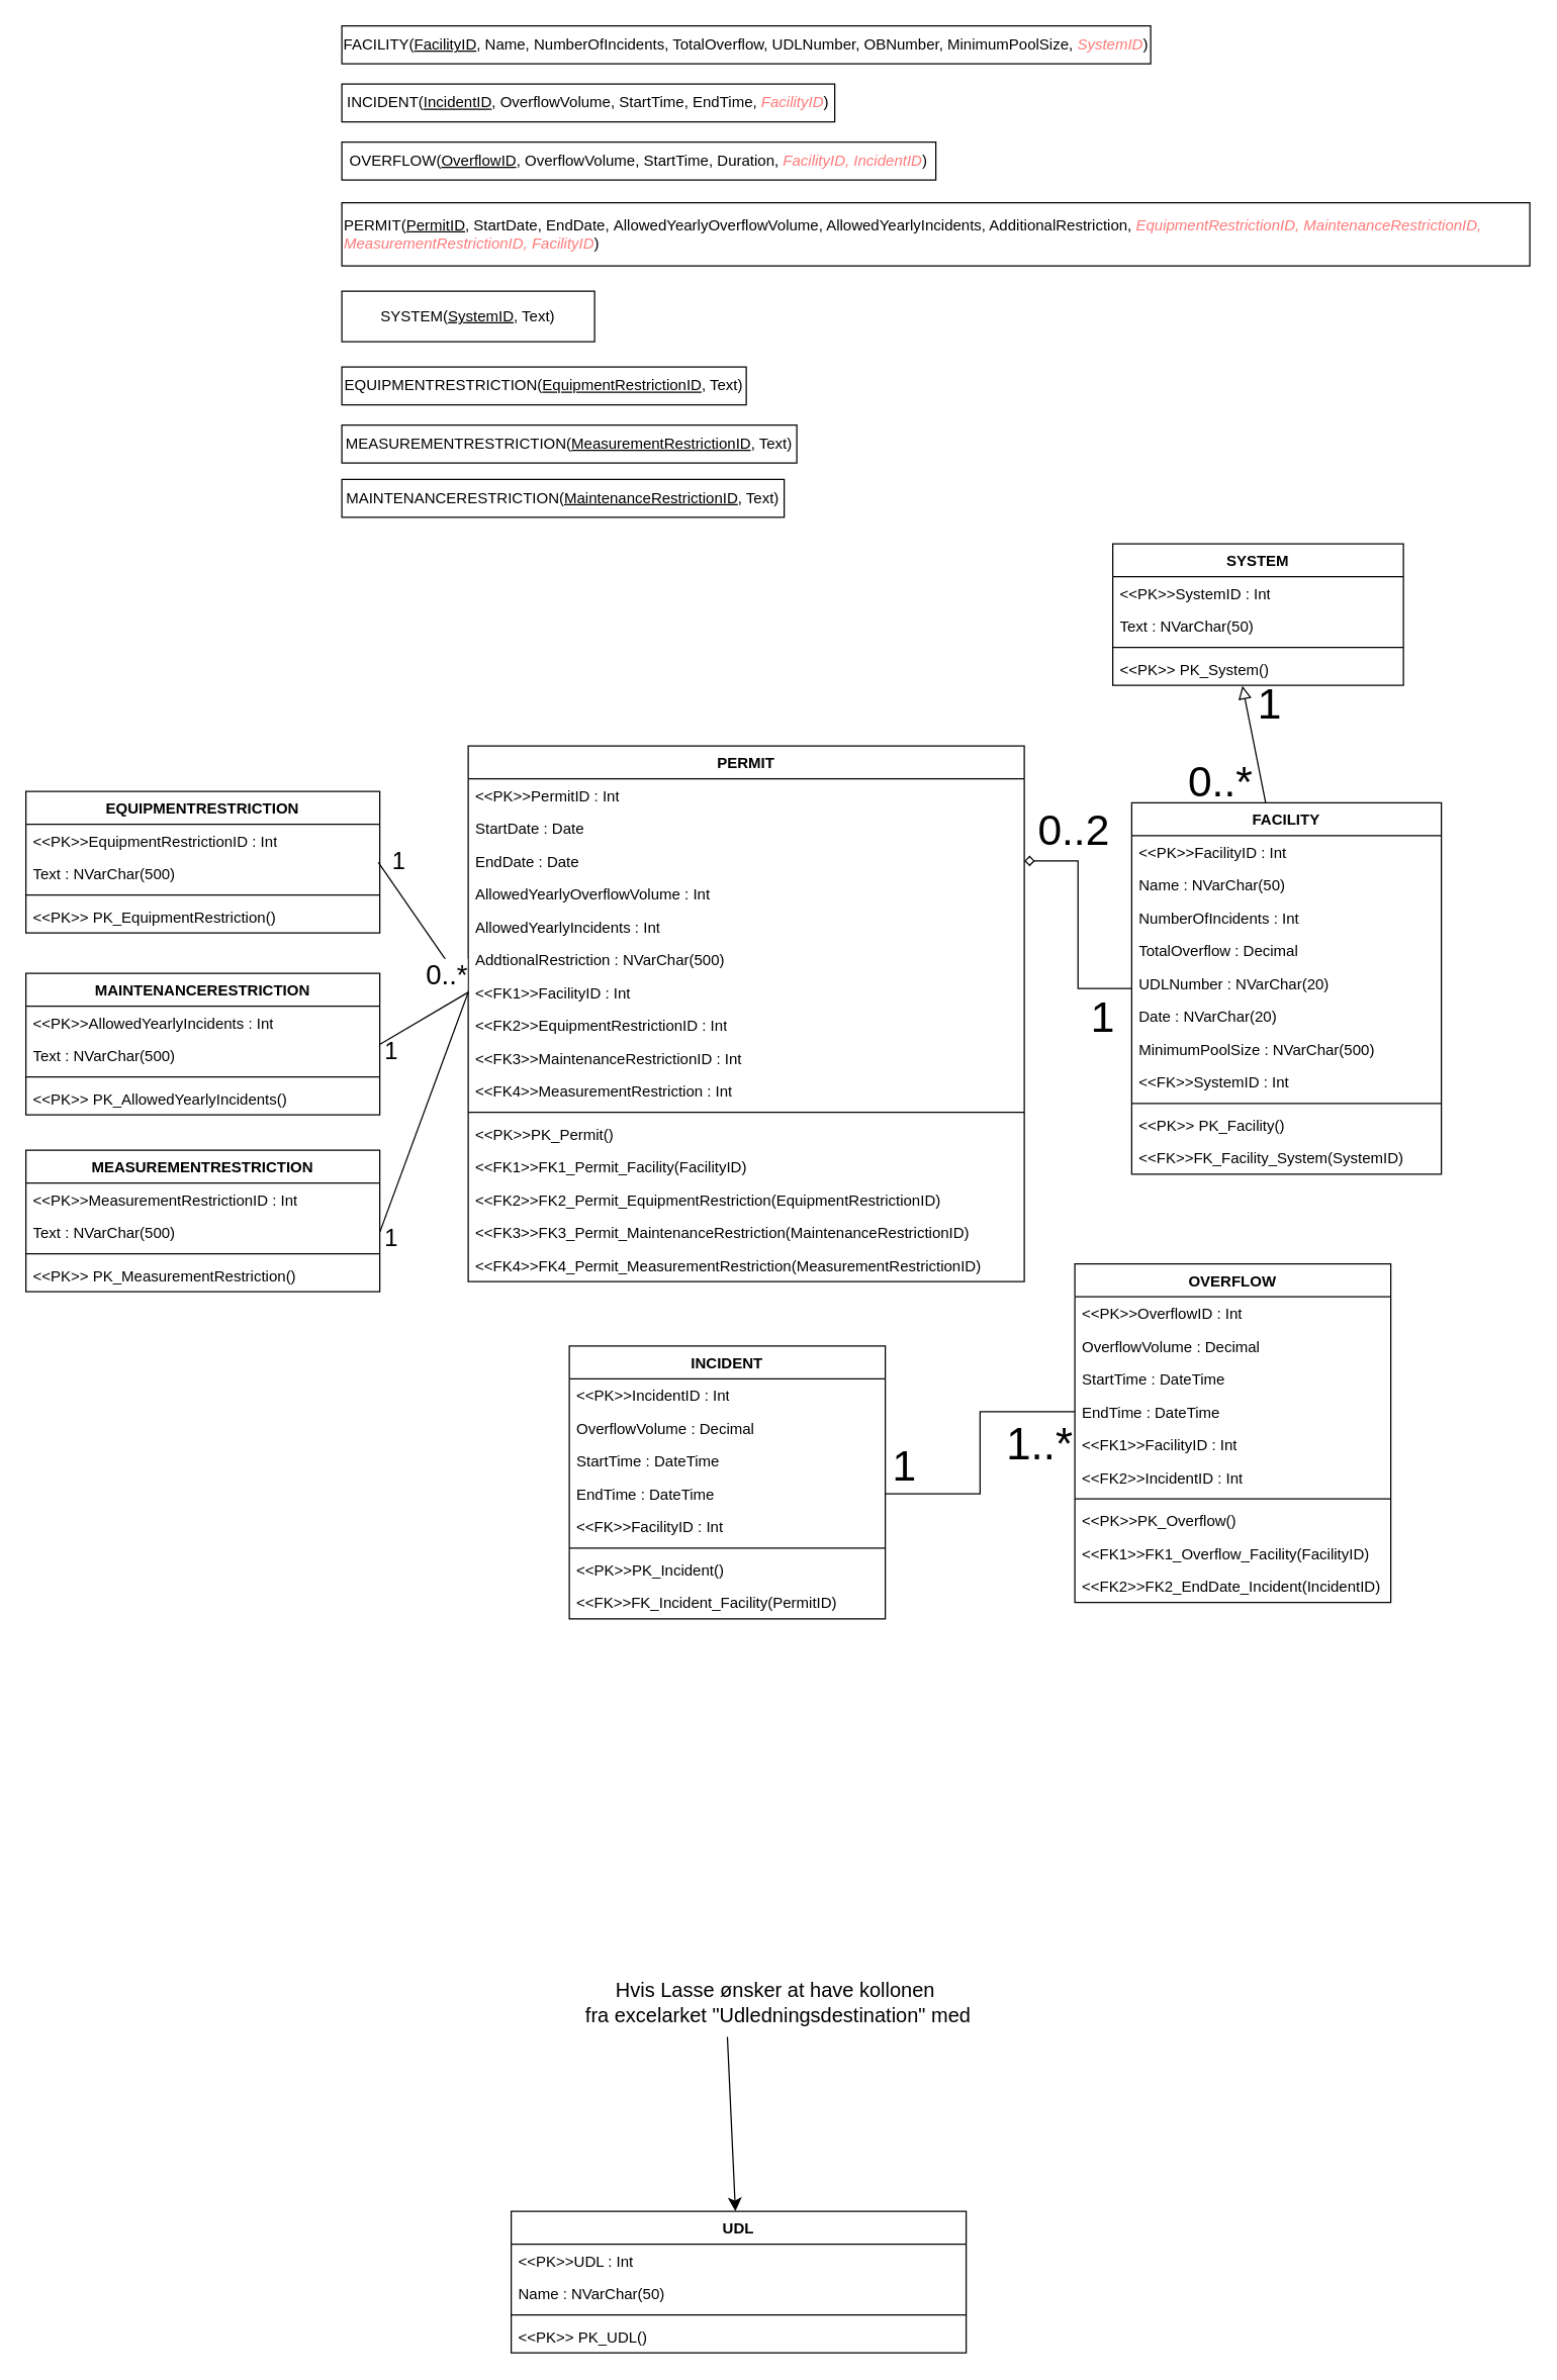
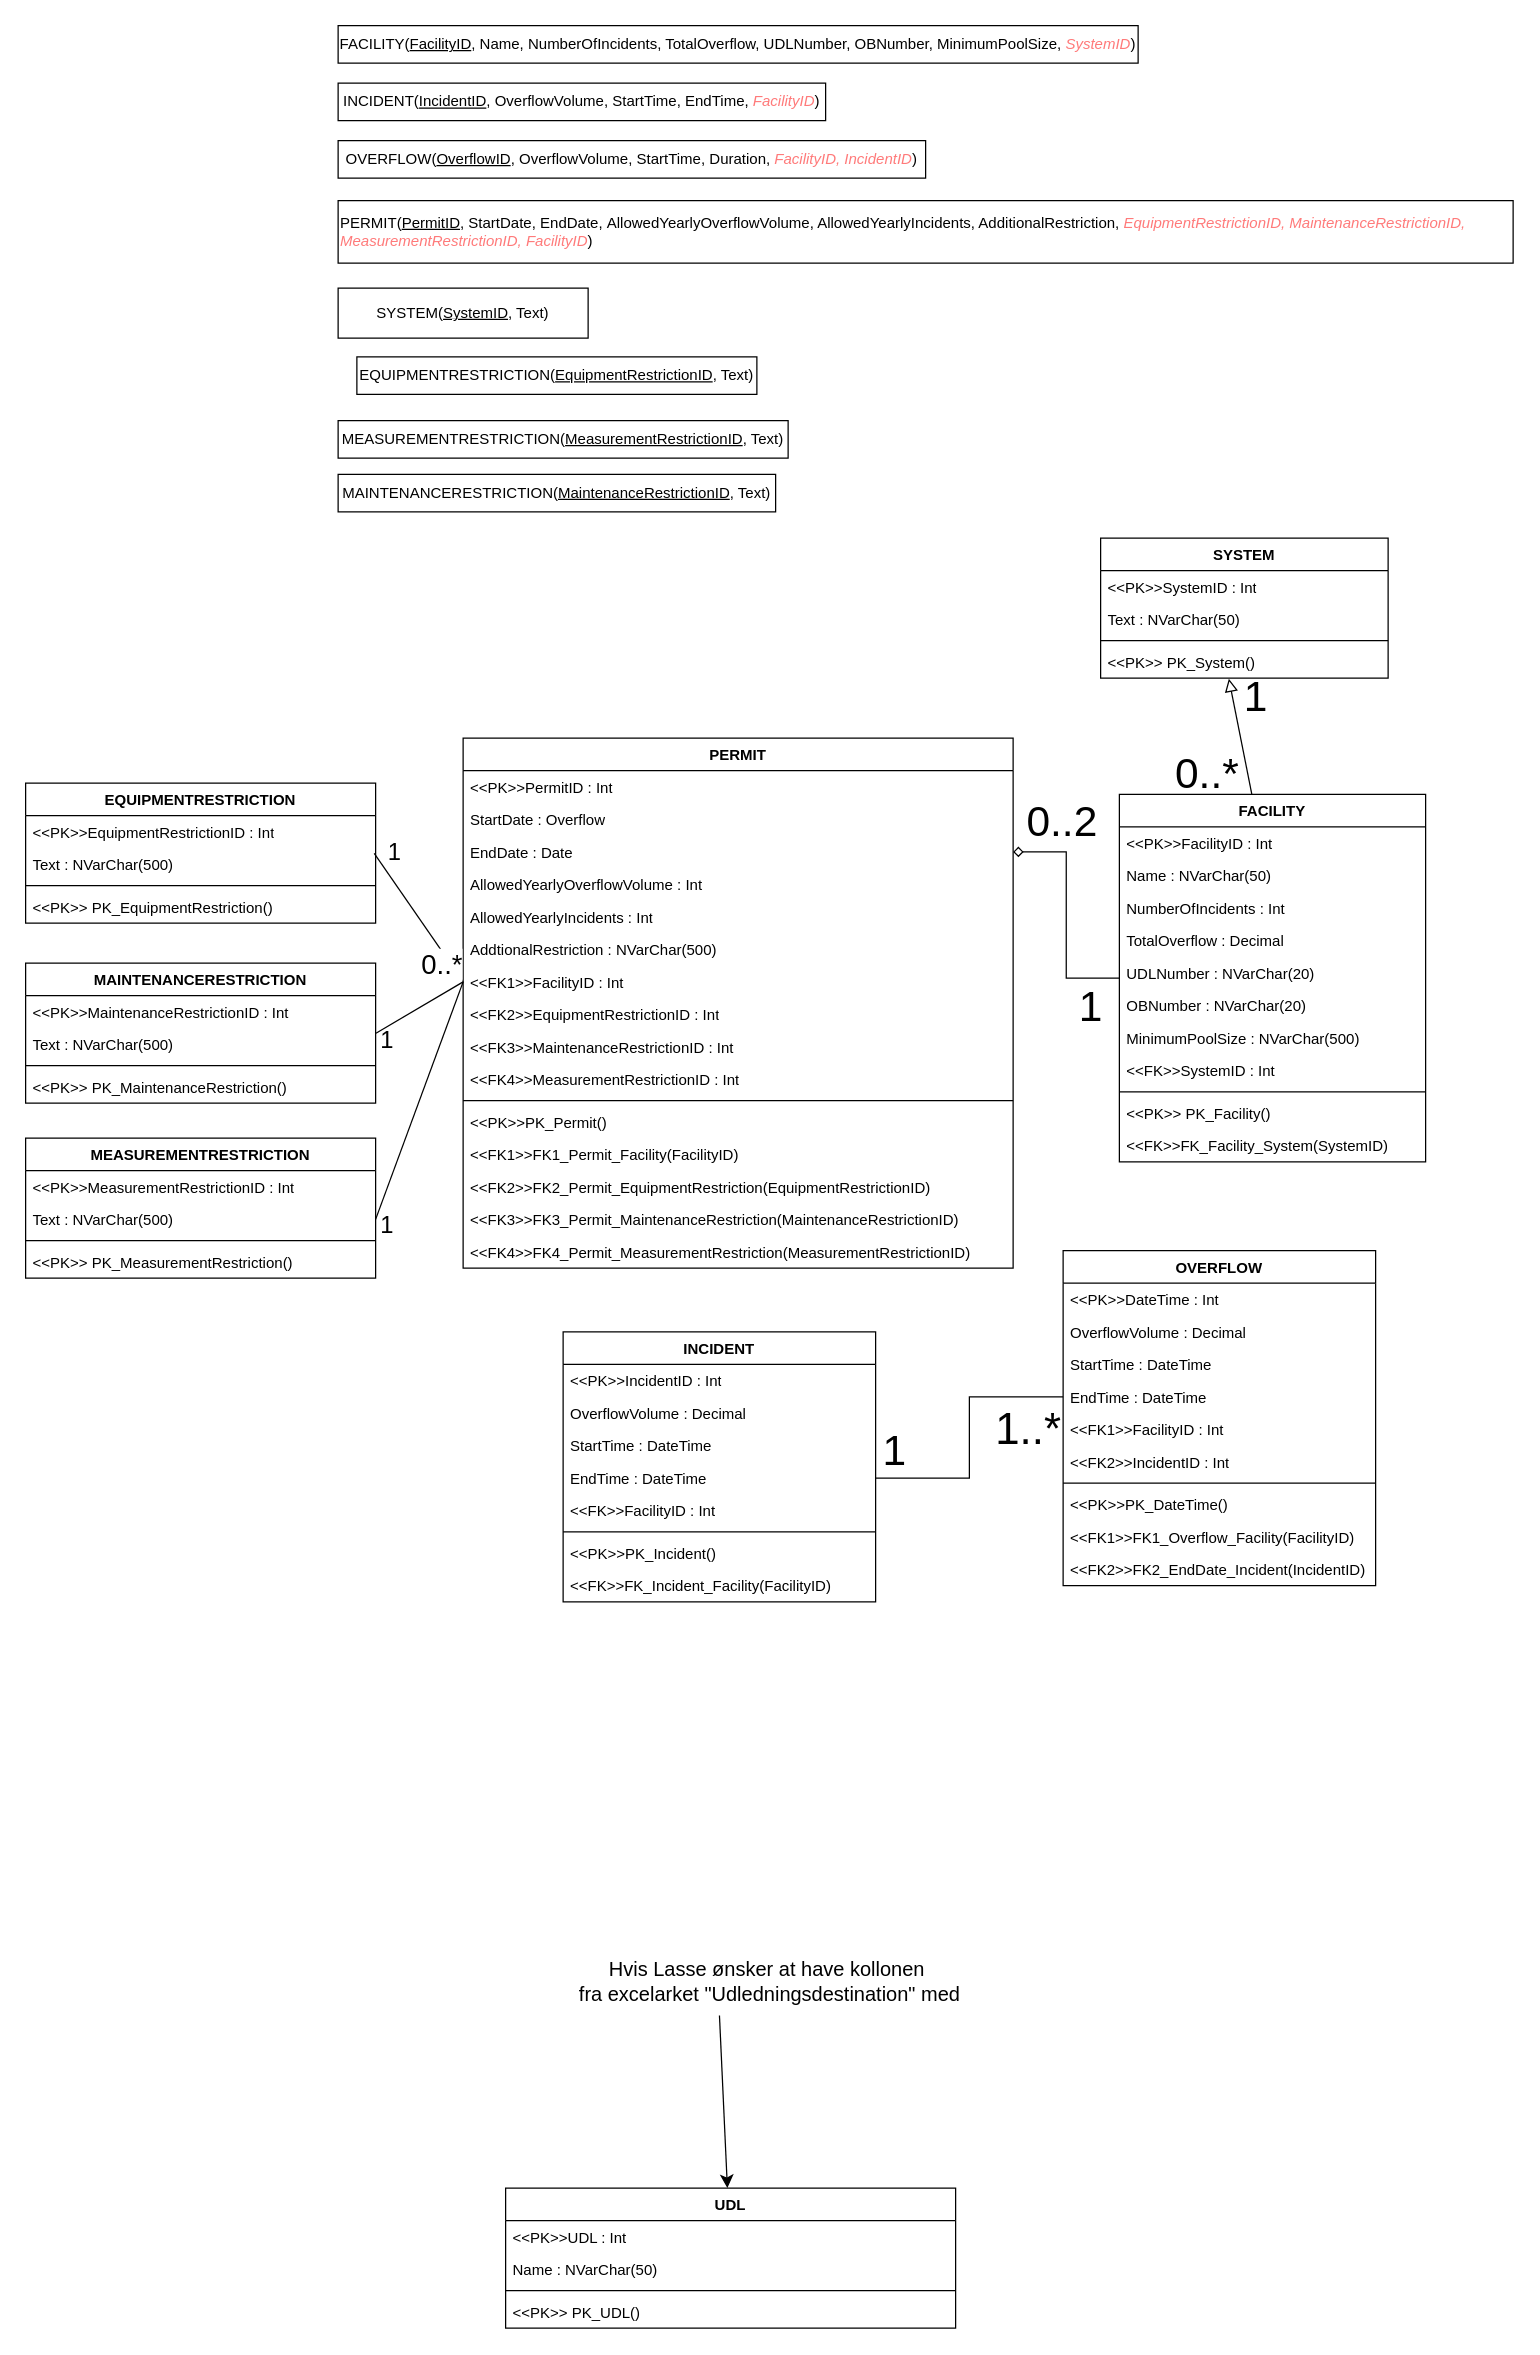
- <mxCell id="99" value="EQUIPMENTRESTRICTION(&lt;u&gt;EquipmentRestrictionID&lt;/u&gt;, Text)" style="rounded=0;whiteSpace=wrap;html=1;" parent="1" vertex="1"><mxGeometry x="270" y="290" width="320" height="30" as="geometry" /></mxCell>
+ <mxCell id="99" value="EQUIPMENTRESTRICTION(&lt;u&gt;EquipmentRestrictionID&lt;/u&gt;, Text)" style="rounded=0;whiteSpace=wrap;html=1;" parent="1" vertex="1"><mxGeometry x="285" y="285" width="320" height="30" as="geometry" /></mxCell>
- <mxCell id="35" value="StartDate : Date" style="text;strokeColor=none;fillColor=none;align=left;verticalAlign=top;spacingLeft=4;spacingRight=4;overflow=hidden;rotatable=0;points=[[0,0.5],[1,0.5]];portConstraint=eastwest;whiteSpace=wrap;html=1;" parent="33" vertex="1"><mxGeometry y="52" width="440" height="26" as="geometry" /></mxCell>
+ <mxCell id="35" value="StartDate : Overflow" style="text;strokeColor=none;fillColor=none;align=left;verticalAlign=top;spacingLeft=4;spacingRight=4;overflow=hidden;rotatable=0;points=[[0,0.5],[1,0.5]];portConstraint=eastwest;whiteSpace=wrap;html=1;" parent="33" vertex="1"><mxGeometry y="52" width="440" height="26" as="geometry" /></mxCell>
- <mxCell id="18" value="Date :&amp;nbsp;NVarChar(20)" style="text;strokeColor=none;fillColor=none;align=left;verticalAlign=top;spacingLeft=4;spacingRight=4;overflow=hidden;rotatable=0;points=[[0,0.5],[1,0.5]];portConstraint=eastwest;whiteSpace=wrap;html=1;" parent="12" vertex="1"><mxGeometry y="156" width="245" height="26" as="geometry" /></mxCell>
+ <mxCell id="18" value="OBNumber :&amp;nbsp;NVarChar(20)" style="text;strokeColor=none;fillColor=none;align=left;verticalAlign=top;spacingLeft=4;spacingRight=4;overflow=hidden;rotatable=0;points=[[0,0.5],[1,0.5]];portConstraint=eastwest;whiteSpace=wrap;html=1;" parent="12" vertex="1"><mxGeometry y="156" width="245" height="26" as="geometry" /></mxCell>
- <mxCell id="83" value="&amp;lt;&amp;lt;PK&amp;gt;&amp;gt;AllowedYearlyIncidents : Int" style="text;strokeColor=none;fillColor=none;align=left;verticalAlign=top;spacingLeft=4;spacingRight=4;overflow=hidden;rotatable=0;points=[[0,0.5],[1,0.5]];portConstraint=eastwest;whiteSpace=wrap;html=1;" parent="82" vertex="1"><mxGeometry y="26" width="280" height="26" as="geometry" /></mxCell>
+ <mxCell id="83" value="&amp;lt;&amp;lt;PK&amp;gt;&amp;gt;MaintenanceRestrictionID : Int" style="text;strokeColor=none;fillColor=none;align=left;verticalAlign=top;spacingLeft=4;spacingRight=4;overflow=hidden;rotatable=0;points=[[0,0.5],[1,0.5]];portConstraint=eastwest;whiteSpace=wrap;html=1;" parent="82" vertex="1"><mxGeometry y="26" width="280" height="26" as="geometry" /></mxCell>
- <mxCell id="43" value="&amp;lt;&amp;lt;FK4&amp;gt;&amp;gt;MeasurementRestriction : Int" style="text;strokeColor=none;fillColor=none;align=left;verticalAlign=top;spacingLeft=4;spacingRight=4;overflow=hidden;rotatable=0;points=[[0,0.5],[1,0.5]];portConstraint=eastwest;whiteSpace=wrap;html=1;" parent="33" vertex="1"><mxGeometry y="260" width="440" height="26" as="geometry" /></mxCell>
+ <mxCell id="43" value="&amp;lt;&amp;lt;FK4&amp;gt;&amp;gt;MeasurementRestrictionID : Int" style="text;strokeColor=none;fillColor=none;align=left;verticalAlign=top;spacingLeft=4;spacingRight=4;overflow=hidden;rotatable=0;points=[[0,0.5],[1,0.5]];portConstraint=eastwest;whiteSpace=wrap;html=1;" parent="33" vertex="1"><mxGeometry y="260" width="440" height="26" as="geometry" /></mxCell>
- <mxCell id="86" value="&amp;lt;&amp;lt;PK&amp;gt;&amp;gt; PK_AllowedYearlyIncidents()" style="text;strokeColor=none;fillColor=none;align=left;verticalAlign=top;spacingLeft=4;spacingRight=4;overflow=hidden;rotatable=0;points=[[0,0.5],[1,0.5]];portConstraint=eastwest;whiteSpace=wrap;html=1;" parent="82" vertex="1"><mxGeometry y="86" width="280" height="26" as="geometry" /></mxCell>
+ <mxCell id="86" value="&amp;lt;&amp;lt;PK&amp;gt;&amp;gt; PK_MaintenanceRestriction()" style="text;strokeColor=none;fillColor=none;align=left;verticalAlign=top;spacingLeft=4;spacingRight=4;overflow=hidden;rotatable=0;points=[[0,0.5],[1,0.5]];portConstraint=eastwest;whiteSpace=wrap;html=1;" parent="82" vertex="1"><mxGeometry y="86" width="280" height="26" as="geometry" /></mxCell>
- <mxCell id="54" value="&amp;lt;&amp;lt;PK&amp;gt;&amp;gt;OverflowID : Int&lt;div&gt;&lt;br&gt;&lt;/div&gt;" style="text;strokeColor=none;fillColor=none;align=left;verticalAlign=top;spacingLeft=4;spacingRight=4;overflow=hidden;rotatable=0;points=[[0,0.5],[1,0.5]];portConstraint=eastwest;whiteSpace=wrap;html=1;" parent="53" vertex="1"><mxGeometry y="26" width="250" height="26" as="geometry" /></mxCell>
+ <mxCell id="54" value="&amp;lt;&amp;lt;PK&amp;gt;&amp;gt;DateTime : Int&lt;div&gt;&lt;br&gt;&lt;/div&gt;" style="text;strokeColor=none;fillColor=none;align=left;verticalAlign=top;spacingLeft=4;spacingRight=4;overflow=hidden;rotatable=0;points=[[0,0.5],[1,0.5]];portConstraint=eastwest;whiteSpace=wrap;html=1;" parent="53" vertex="1"><mxGeometry y="26" width="250" height="26" as="geometry" /></mxCell>
- <mxCell id="61" value="&amp;lt;&amp;lt;PK&amp;gt;&amp;gt;PK_Overflow()" style="text;strokeColor=none;fillColor=none;align=left;verticalAlign=top;spacingLeft=4;spacingRight=4;overflow=hidden;rotatable=0;points=[[0,0.5],[1,0.5]];portConstraint=eastwest;whiteSpace=wrap;html=1;" parent="53" vertex="1"><mxGeometry y="190" width="250" height="26" as="geometry" /></mxCell>
+ <mxCell id="61" value="&amp;lt;&amp;lt;PK&amp;gt;&amp;gt;PK_DateTime()" style="text;strokeColor=none;fillColor=none;align=left;verticalAlign=top;spacingLeft=4;spacingRight=4;overflow=hidden;rotatable=0;points=[[0,0.5],[1,0.5]];portConstraint=eastwest;whiteSpace=wrap;html=1;" parent="53" vertex="1"><mxGeometry y="190" width="250" height="26" as="geometry" /></mxCell>
- <mxCell id="32" value="&amp;lt;&amp;lt;FK&amp;gt;&amp;gt;FK_Incident_Facility(PermitID)" style="text;strokeColor=none;fillColor=none;align=left;verticalAlign=top;spacingLeft=4;spacingRight=4;overflow=hidden;rotatable=0;points=[[0,0.5],[1,0.5]];portConstraint=eastwest;whiteSpace=wrap;html=1;" parent="24" vertex="1"><mxGeometry y="190" width="250" height="26" as="geometry" /></mxCell>
+ <mxCell id="32" value="&amp;lt;&amp;lt;FK&amp;gt;&amp;gt;FK_Incident_Facility(FacilityID)" style="text;strokeColor=none;fillColor=none;align=left;verticalAlign=top;spacingLeft=4;spacingRight=4;overflow=hidden;rotatable=0;points=[[0,0.5],[1,0.5]];portConstraint=eastwest;whiteSpace=wrap;html=1;" parent="24" vertex="1"><mxGeometry y="190" width="250" height="26" as="geometry" /></mxCell>
